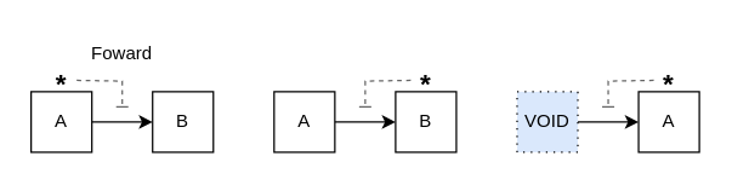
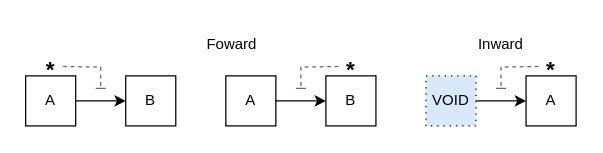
- <mxCell id="17" value="Foward" style="text;html=1;strokeColor=none;fillColor=none;align=center;verticalAlign=middle;whiteSpace=wrap;rounded=0;" vertex="1" parent="1"><mxGeometry x="20" width="120" height="30" as="geometry" y="20" /></mxCell>
+ <mxCell id="17" value="Foward" style="text;html=1;strokeColor=none;fillColor=none;align=center;verticalAlign=middle;whiteSpace=wrap;rounded=0;" vertex="1" parent="1"><mxGeometry x="125" y="20" width="120" height="30" as="geometry" /></mxCell>
+ <mxCell id="18" value="Inward" style="text;html=1;strokeColor=none;fillColor=none;align=center;verticalAlign=middle;whiteSpace=wrap;rounded=0;" vertex="1" parent="1"><mxGeometry x="340" width="120" height="30" as="geometry" y="20" /></mxCell>
